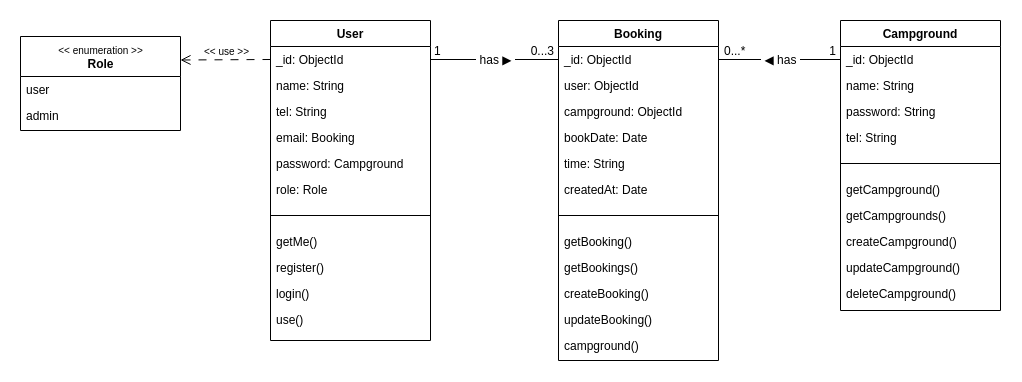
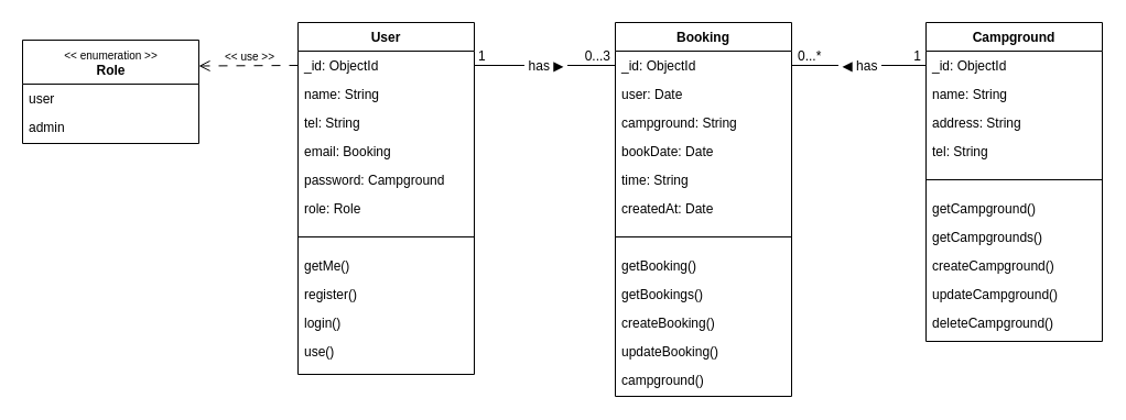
- <mxCell id="17" value="user: ObjectId" style="text;align=left;verticalAlign=top;spacingLeft=4;spacingRight=4;overflow=hidden;rotatable=0;points=[[0,0.5],[1,0.5]];portConstraint=eastwest;" parent="15" vertex="1"><mxGeometry y="52" width="160" height="26" as="geometry" /></mxCell>
+ <mxCell id="17" value="user: Date" style="text;align=left;verticalAlign=top;spacingLeft=4;spacingRight=4;overflow=hidden;rotatable=0;points=[[0,0.5],[1,0.5]];portConstraint=eastwest;" parent="15" vertex="1"><mxGeometry y="52" width="160" height="26" as="geometry" /></mxCell>
- <mxCell id="18" value="campground: ObjectId" style="text;align=left;verticalAlign=top;spacingLeft=4;spacingRight=4;overflow=hidden;rotatable=0;points=[[0,0.5],[1,0.5]];portConstraint=eastwest;" parent="15" vertex="1"><mxGeometry y="78" width="160" height="26" as="geometry" /></mxCell>
+ <mxCell id="18" value="campground: String" style="text;align=left;verticalAlign=top;spacingLeft=4;spacingRight=4;overflow=hidden;rotatable=0;points=[[0,0.5],[1,0.5]];portConstraint=eastwest;" parent="15" vertex="1"><mxGeometry y="78" width="160" height="26" as="geometry" /></mxCell>
- <mxCell id="32" value="password: String" style="text;align=left;verticalAlign=top;spacingLeft=4;spacingRight=4;overflow=hidden;rotatable=0;points=[[0,0.5],[1,0.5]];portConstraint=eastwest;" parent="29" vertex="1"><mxGeometry y="78" width="160" height="26" as="geometry" /></mxCell>
+ <mxCell id="32" value="address: String" style="text;align=left;verticalAlign=top;spacingLeft=4;spacingRight=4;overflow=hidden;rotatable=0;points=[[0,0.5],[1,0.5]];portConstraint=eastwest;" parent="29" vertex="1"><mxGeometry y="78" width="160" height="26" as="geometry" /></mxCell>
